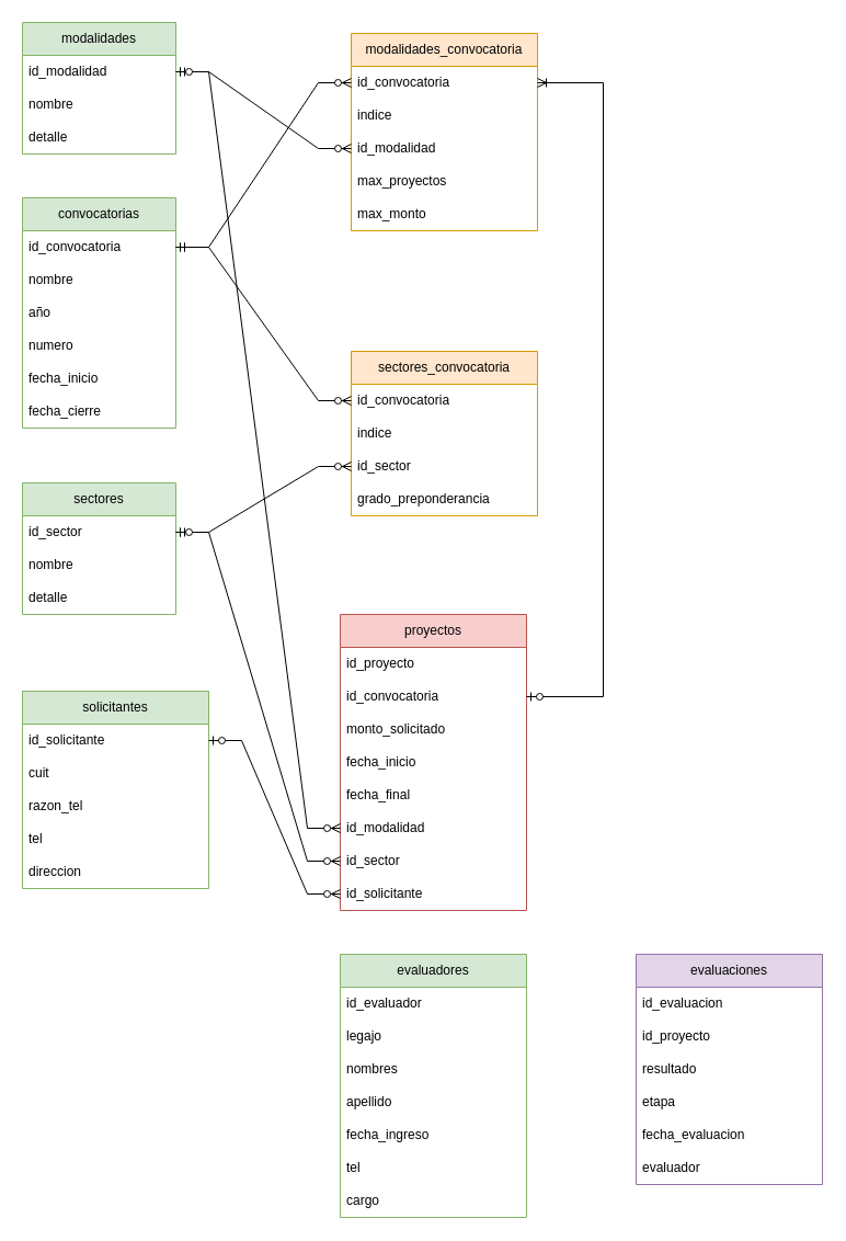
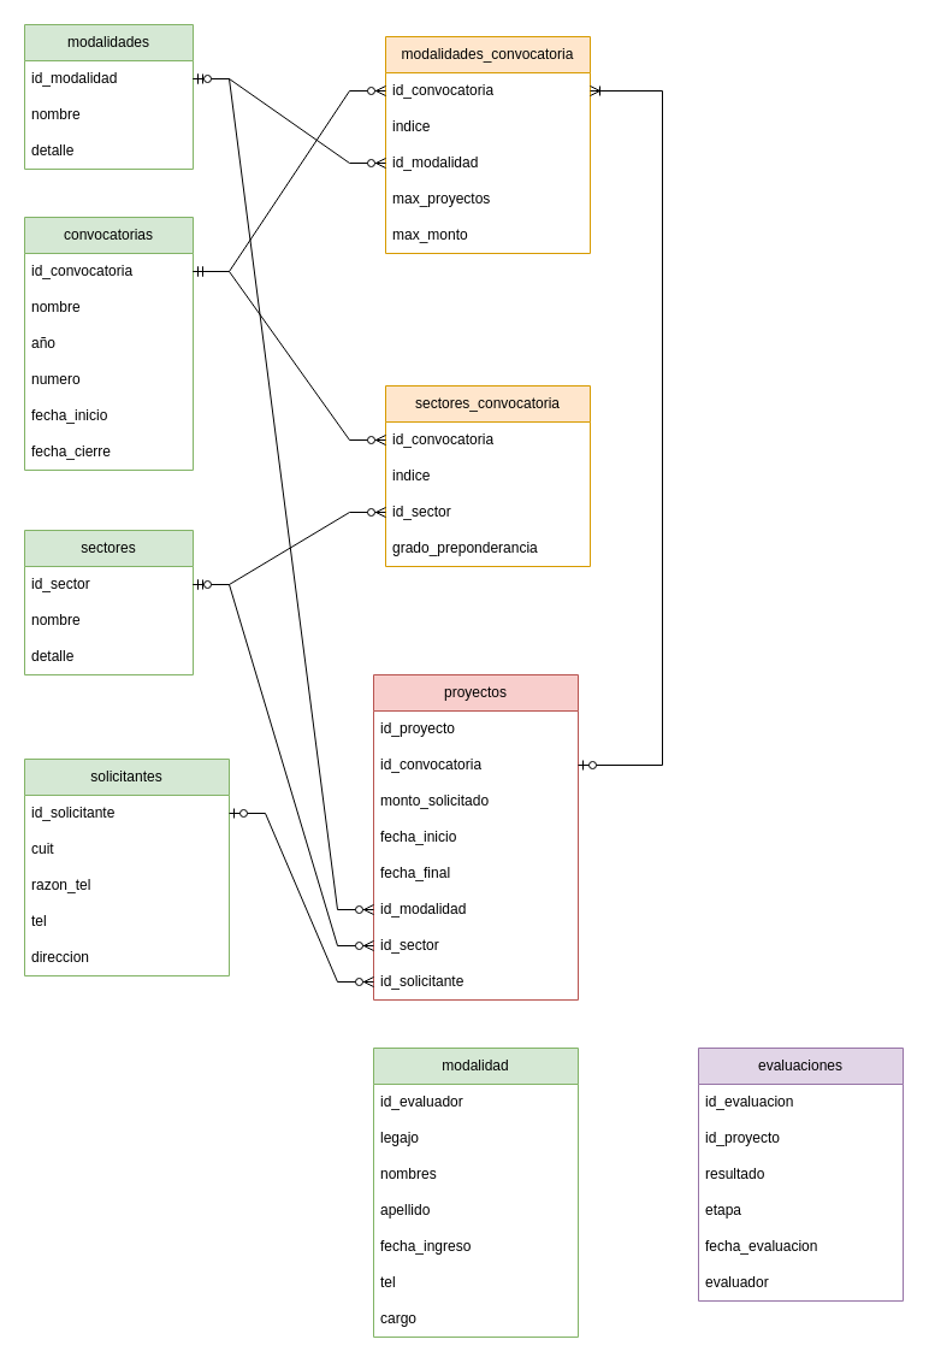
- <mxCell id="51" value="&lt;div&gt;evaluadores&lt;/div&gt;" style="swimlane;fontStyle=0;childLayout=stackLayout;horizontal=1;startSize=30;horizontalStack=0;resizeParent=1;resizeParentMax=0;resizeLast=0;collapsible=1;marginBottom=0;whiteSpace=wrap;html=1;fillColor=#d5e8d4;strokeColor=#82b366;" vertex="1" parent="1"><mxGeometry x="310" y="870" width="170" height="240" as="geometry" /></mxCell>
+ <mxCell id="51" value="&lt;div&gt;modalidad&lt;/div&gt;" style="swimlane;fontStyle=0;childLayout=stackLayout;horizontal=1;startSize=30;horizontalStack=0;resizeParent=1;resizeParentMax=0;resizeLast=0;collapsible=1;marginBottom=0;whiteSpace=wrap;html=1;fillColor=#d5e8d4;strokeColor=#82b366;" vertex="1" parent="1"><mxGeometry x="310" y="870" width="170" height="240" as="geometry" /></mxCell>
